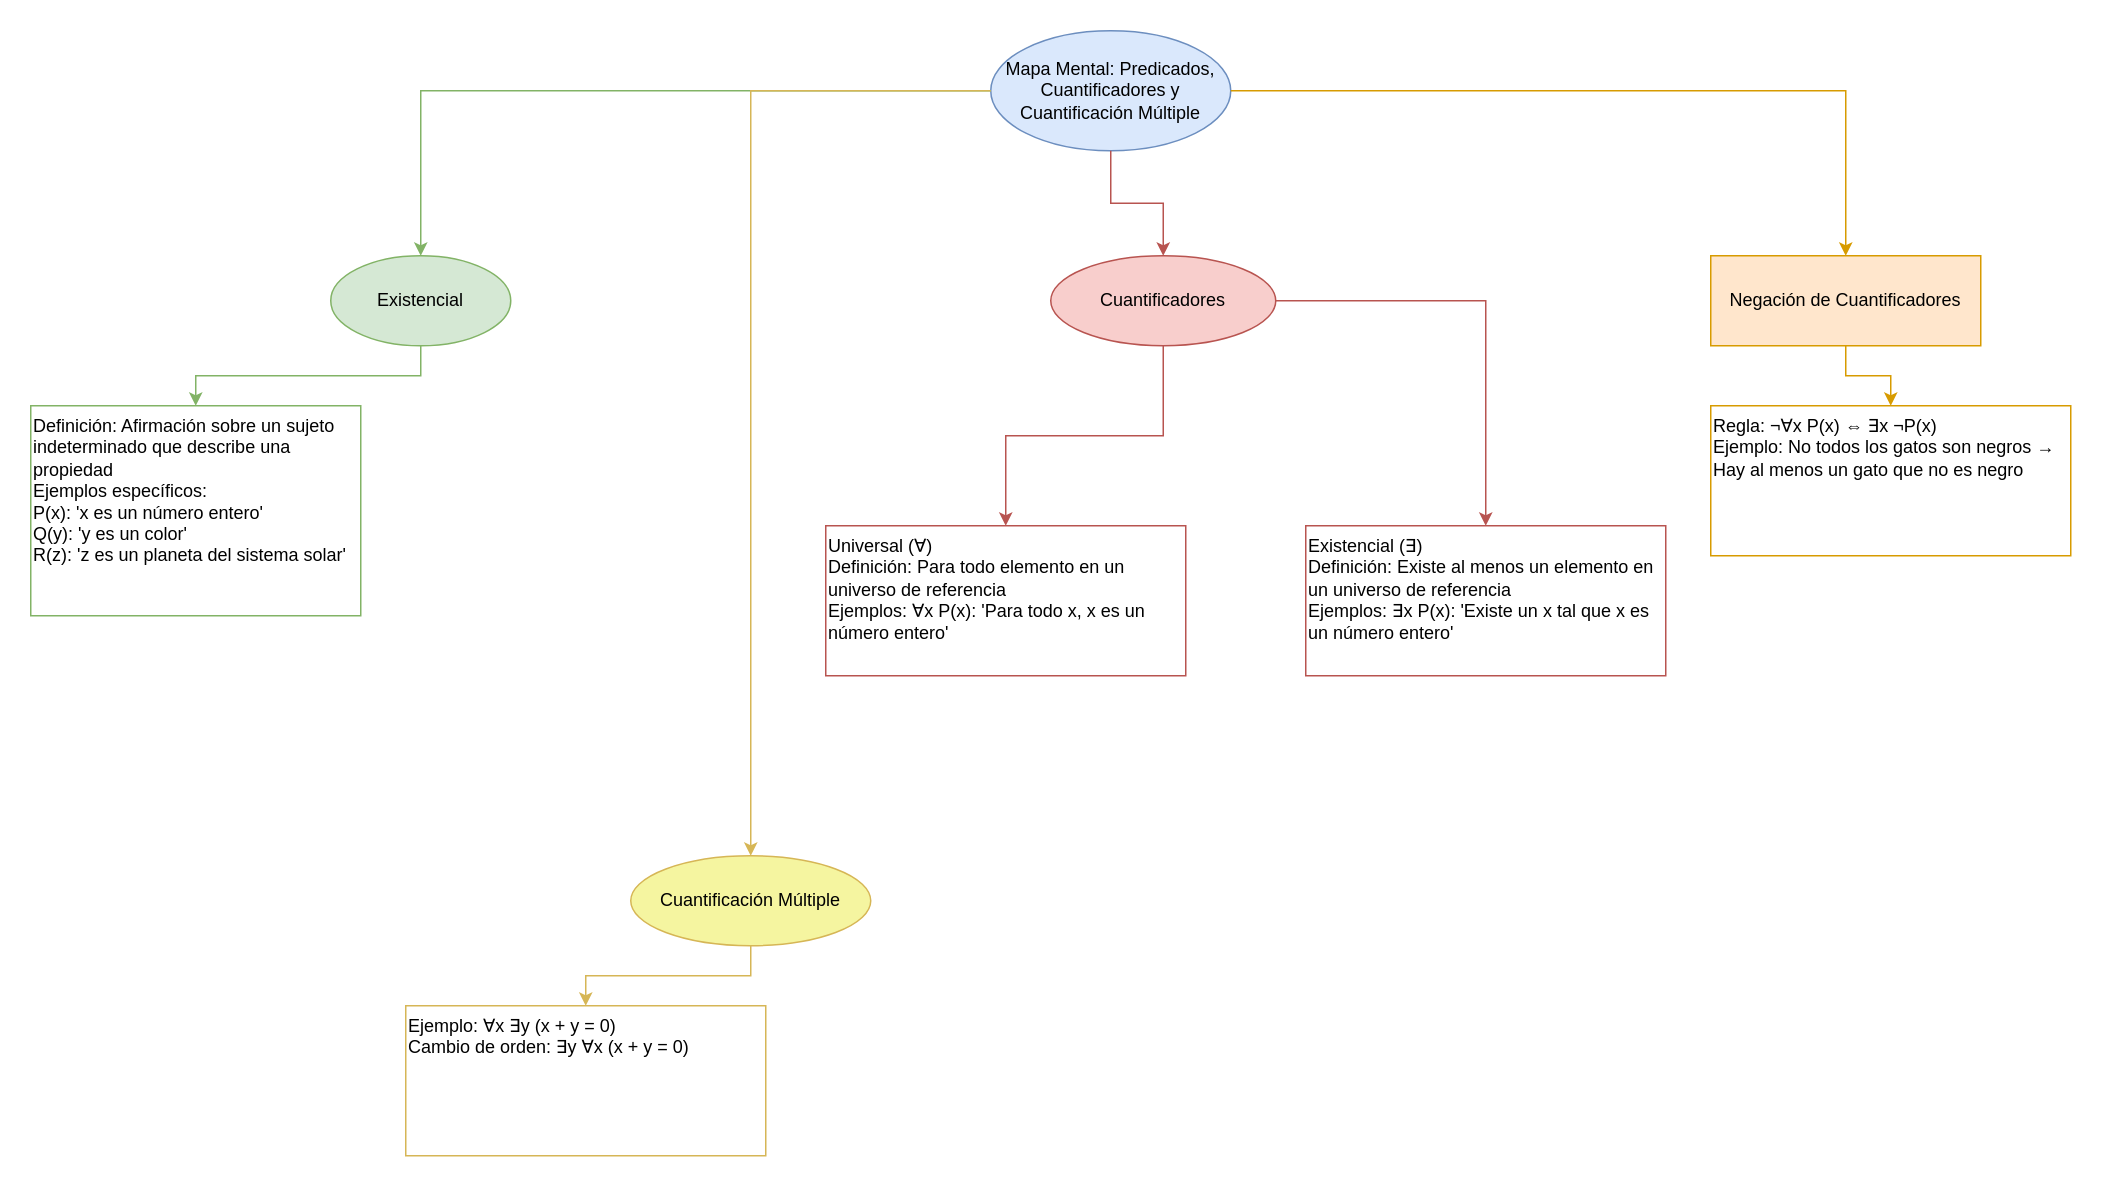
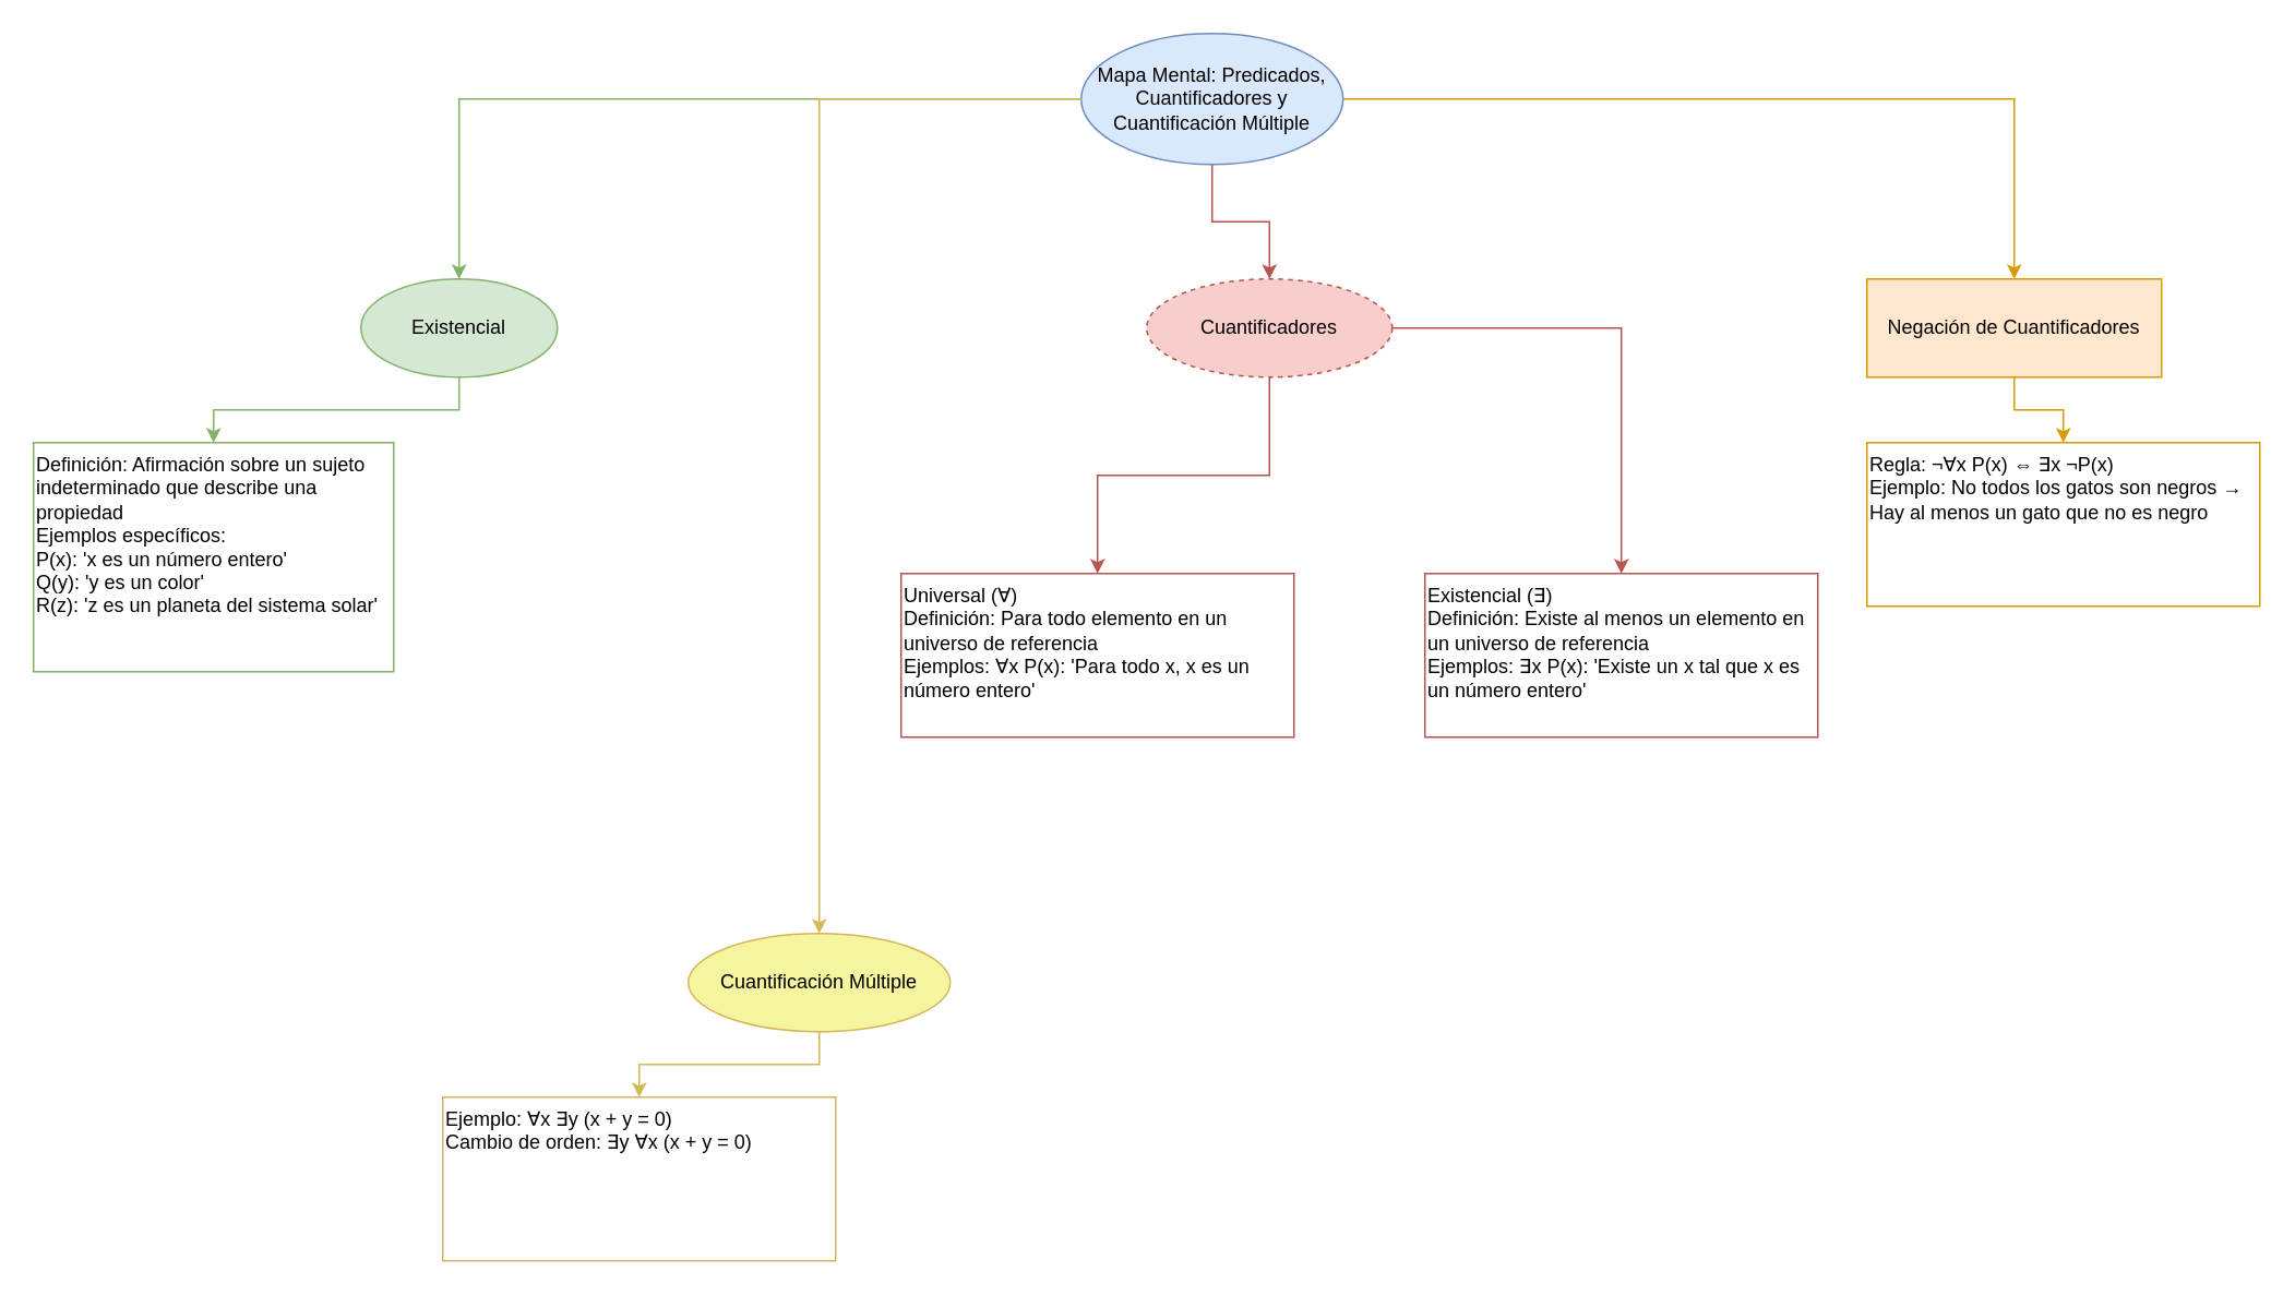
- <mxCell id="7" value="Cuantificadores" style="ellipse;whiteSpace=wrap;html=1;fillColor=#f8cecc;strokeColor=#b85450;" vertex="1" parent="1"><mxGeometry x="700" y="170" width="150" height="60" as="geometry" /></mxCell>
+ <mxCell id="7" value="Cuantificadores" style="ellipse;whiteSpace=wrap;html=1;fillColor=#f8cecc;strokeColor=#b85450;dashed=1;" vertex="1" parent="1"><mxGeometry x="700" y="170" width="150" height="60" as="geometry" /></mxCell>
